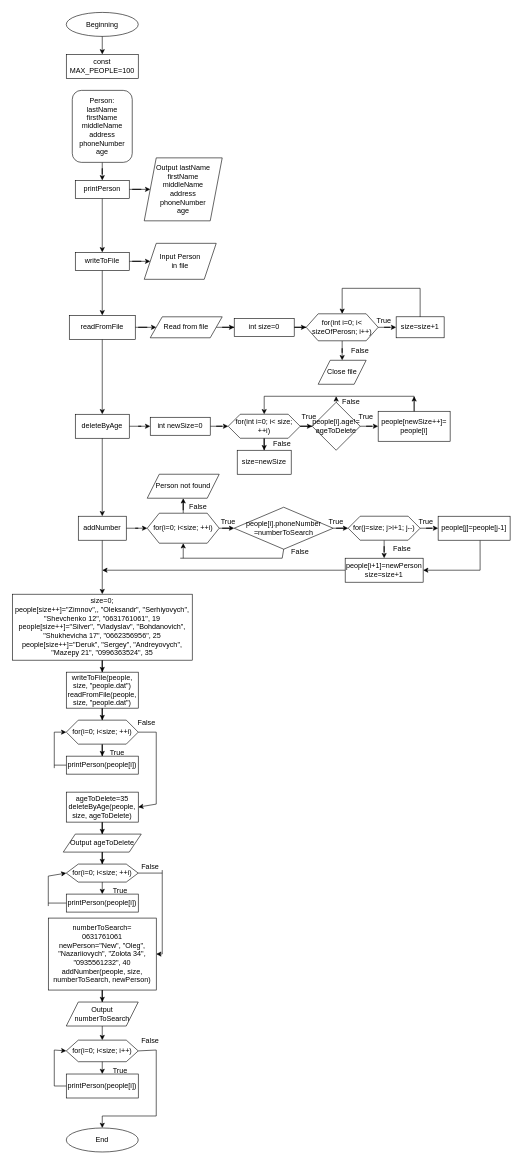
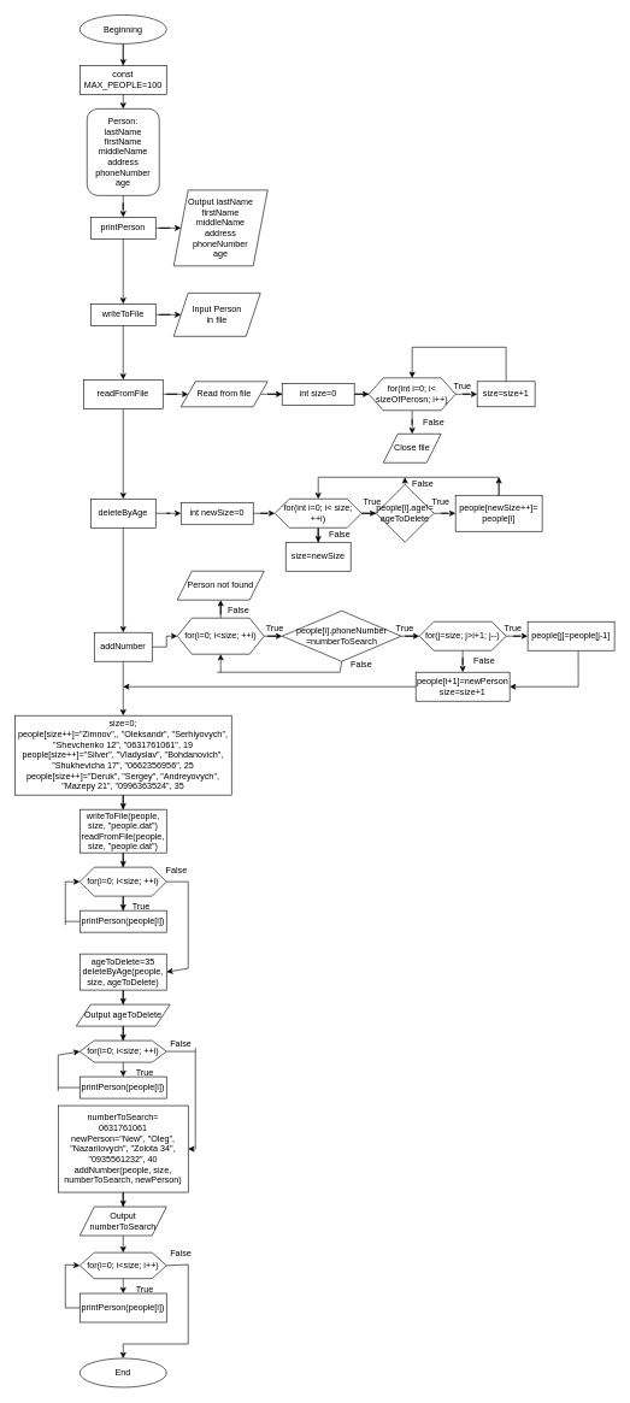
+ <mxCell id="2" value="" style="edgeStyle=orthogonalEdgeStyle;rounded=0;orthogonalLoop=1;jettySize=auto;html=1;" edge="1" parent="1" source="3" target="6"><mxGeometry relative="1" as="geometry" /></mxCell>
- <mxCell id="49" value="addNumber" style="rounded=0;whiteSpace=wrap;html=1;" vertex="1" parent="1"><mxGeometry x="130" y="860" width="80" height="40" as="geometry" /></mxCell>
+ <mxCell id="49" value="addNumber" style="rounded=0;whiteSpace=wrap;html=1;" vertex="1" parent="1"><mxGeometry x="130" y="875" width="80" height="40" as="geometry" /></mxCell>
